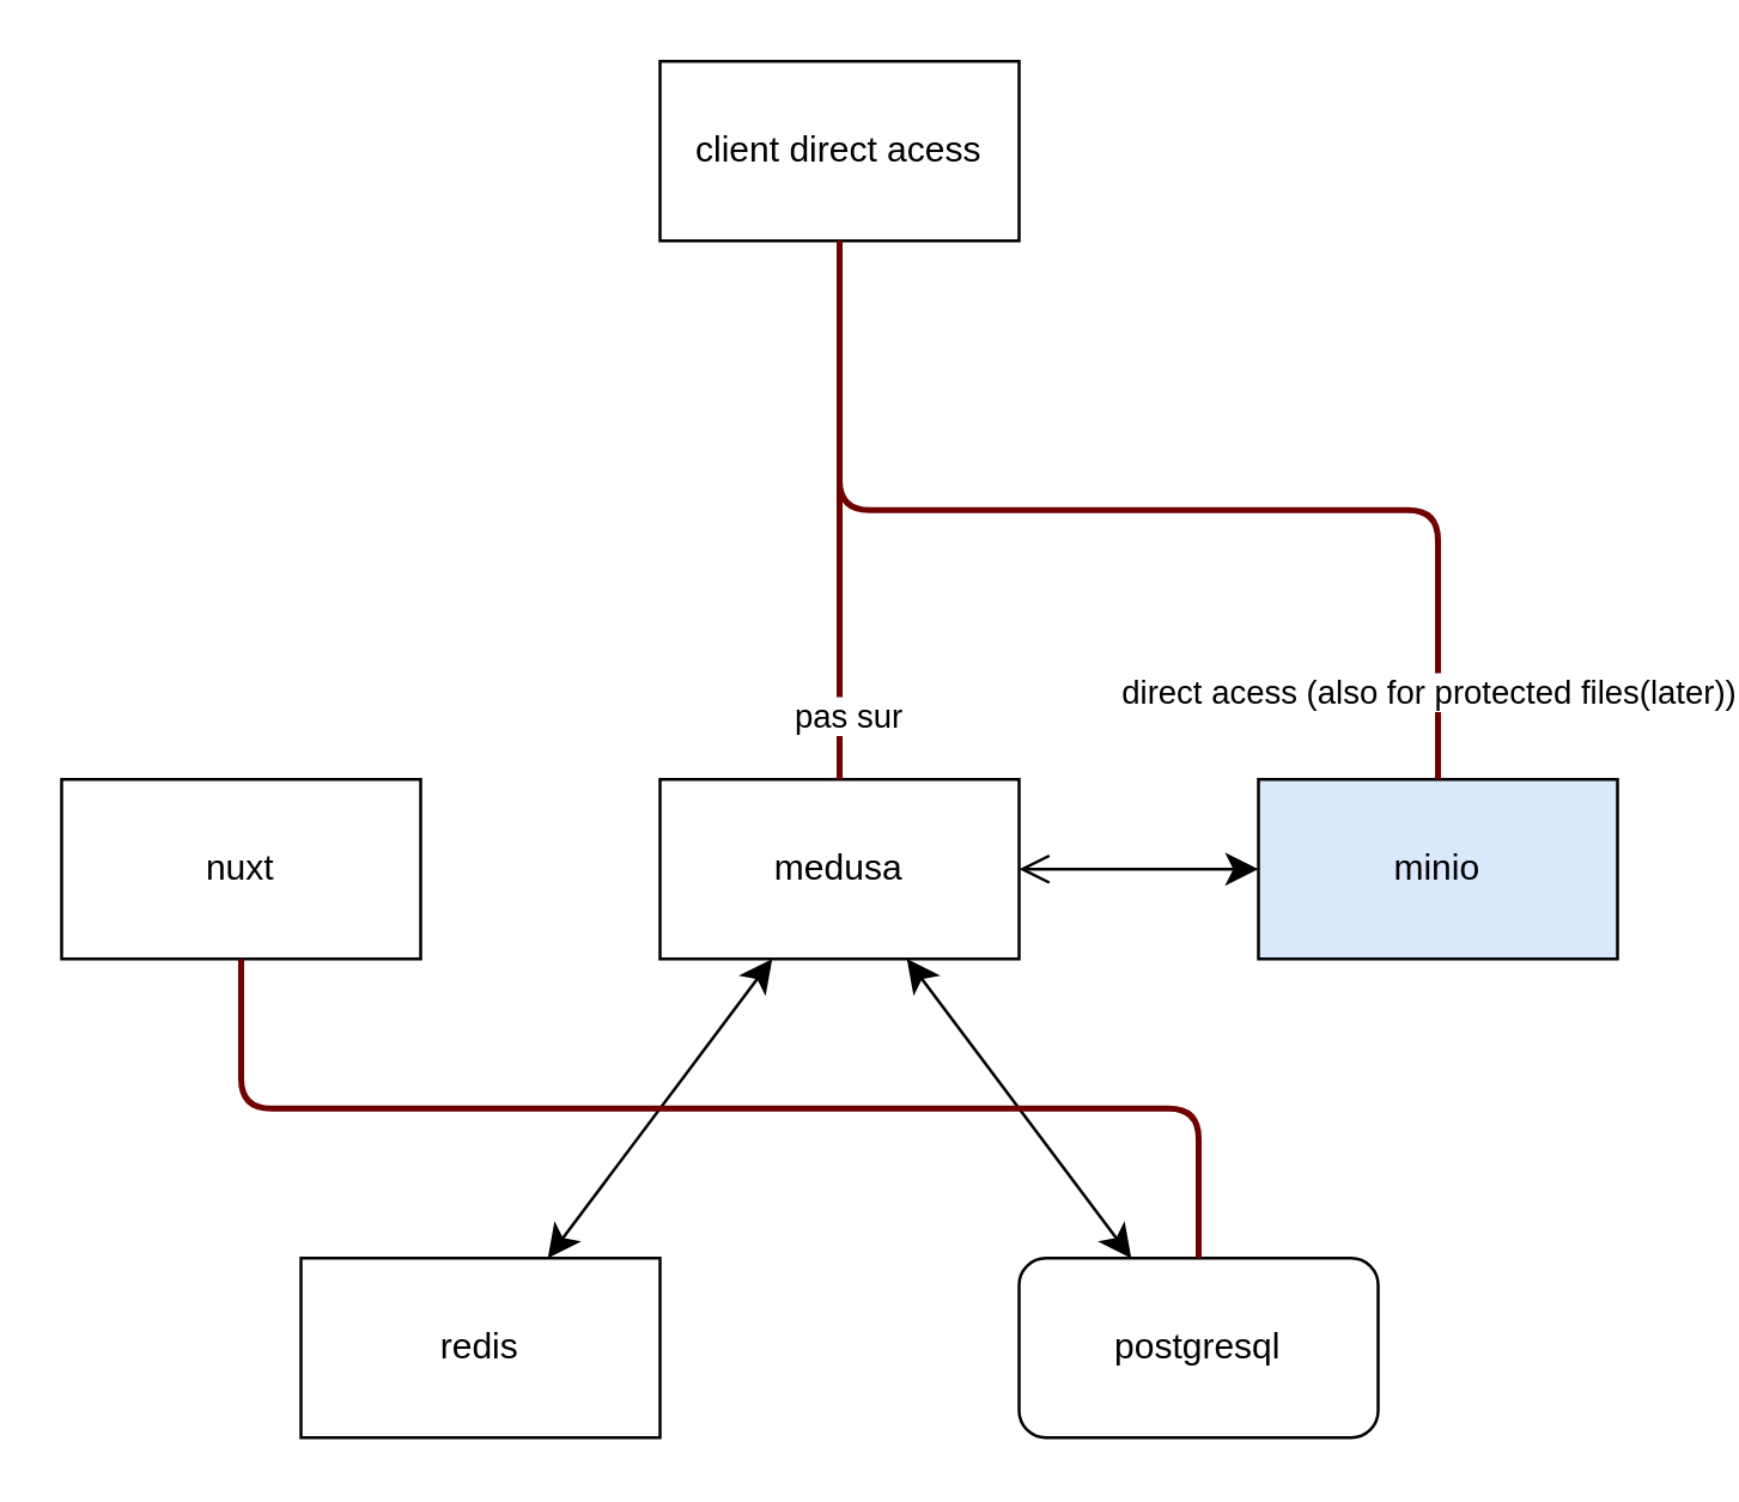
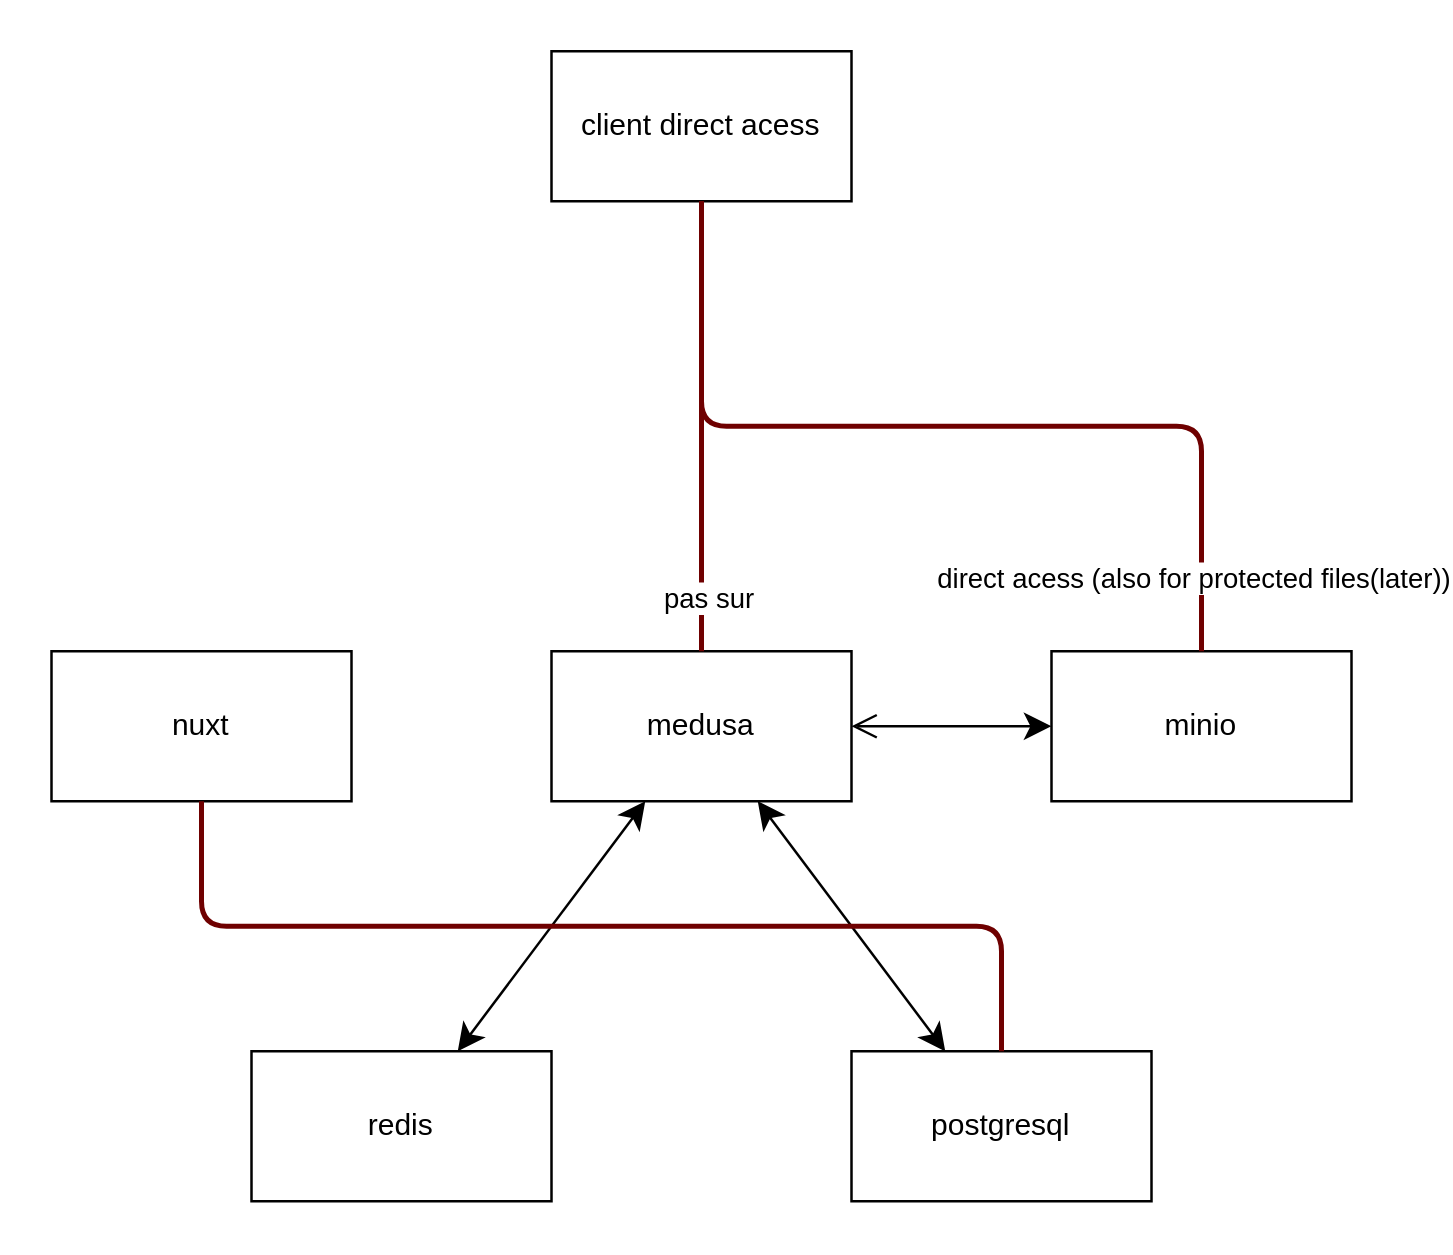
- <mxCell id="8" value="minio" style="rounded=0;whiteSpace=wrap;html=1;fillColor=#dae8fc;" vertex="1" parent="1"><mxGeometry x="420" y="260" width="120" height="60" as="geometry" /></mxCell>
+ <mxCell id="8" value="minio" style="rounded=0;whiteSpace=wrap;html=1;" vertex="1" parent="1"><mxGeometry x="420" y="260" width="120" height="60" as="geometry" /></mxCell>
- <mxCell id="5" value="postgresql" style="whiteSpace=wrap;html=1;rounded=1;" vertex="1" parent="1"><mxGeometry x="340" y="420" width="120" height="60" as="geometry" /></mxCell>
+ <mxCell id="5" value="postgresql" style="whiteSpace=wrap;html=1;" vertex="1" parent="1"><mxGeometry x="340" y="420" width="120" height="60" as="geometry" /></mxCell>
